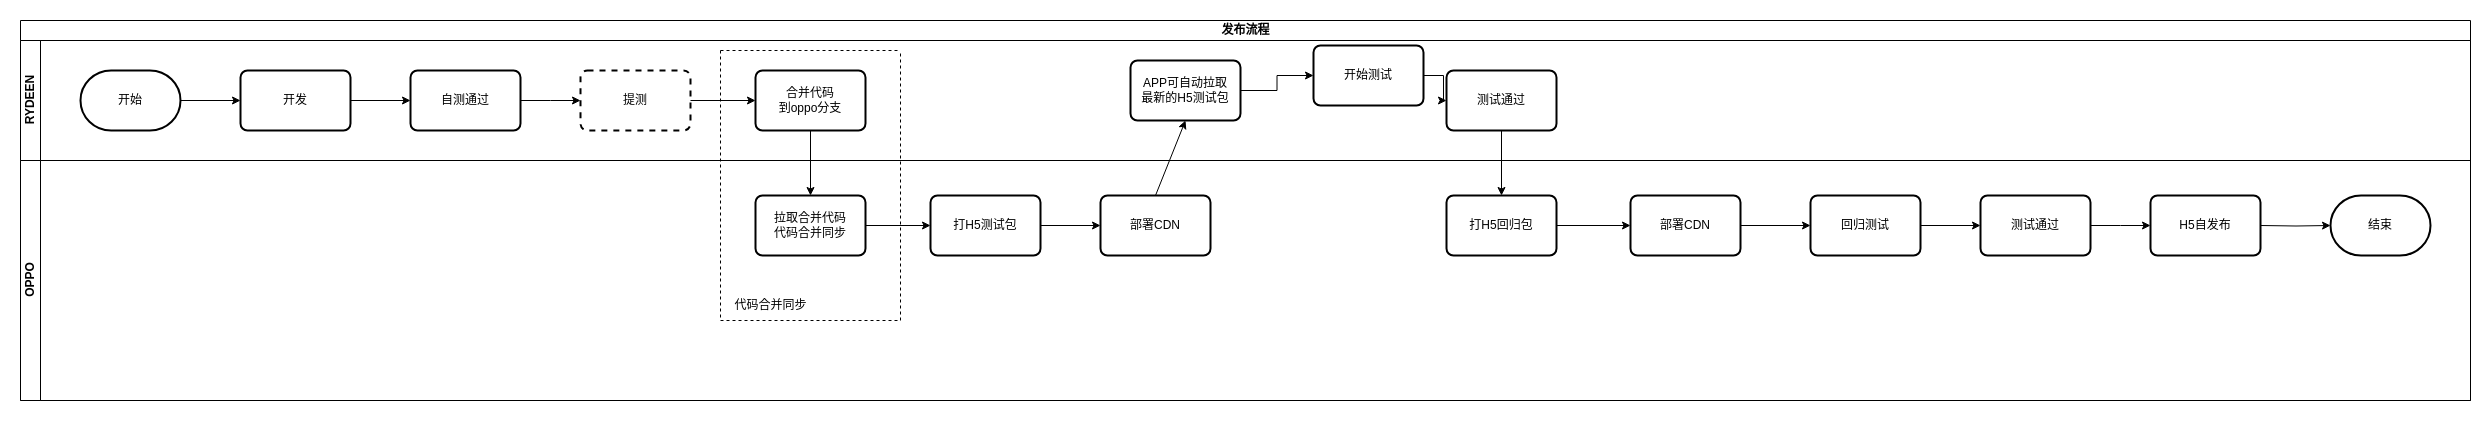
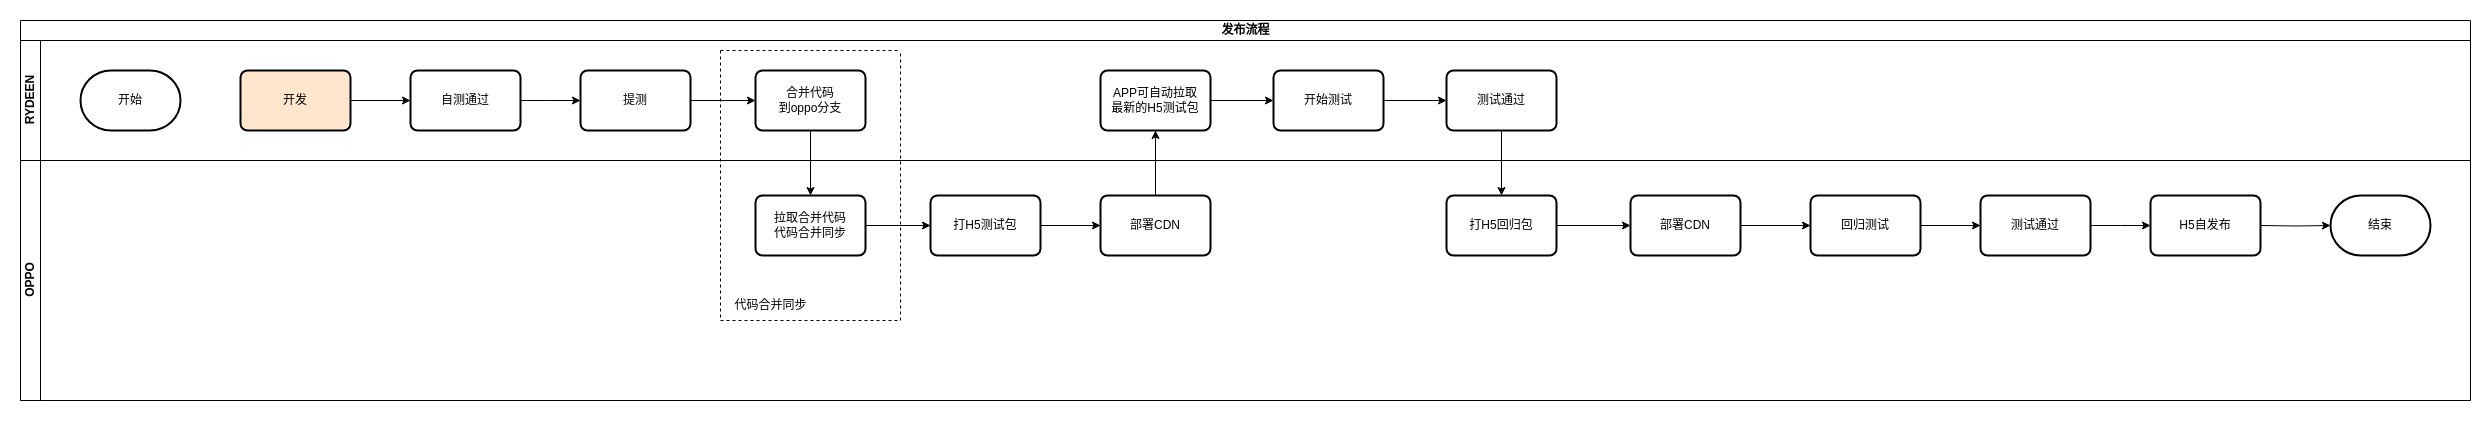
- <mxCell id="12" value="开始测试" style="rounded=1;whiteSpace=wrap;html=1;absoluteArcSize=1;arcSize=14;strokeWidth=2;" vertex="1" parent="3"><mxGeometry x="1293" y="5" width="110" height="60" as="geometry" /></mxCell>
+ <mxCell id="12" value="开始测试" style="rounded=1;whiteSpace=wrap;html=1;absoluteArcSize=1;arcSize=14;strokeWidth=2;" vertex="1" parent="3"><mxGeometry x="1253" y="30" width="110" height="60" as="geometry" /></mxCell>
- <mxCell id="15" value="APP可自动&lt;span style=&quot;background-color: initial;&quot;&gt;拉取&lt;/span&gt;&lt;div&gt;&lt;span style=&quot;background-color: initial;&quot;&gt;最新的H5测试包&lt;/span&gt;&lt;/div&gt;" style="rounded=1;whiteSpace=wrap;html=1;absoluteArcSize=1;arcSize=14;strokeWidth=2;" vertex="1" parent="3"><mxGeometry x="1110" y="20" width="110" height="60" as="geometry" /></mxCell>
+ <mxCell id="15" value="APP可自动&lt;span style=&quot;background-color: initial;&quot;&gt;拉取&lt;/span&gt;&lt;div&gt;&lt;span style=&quot;background-color: initial;&quot;&gt;最新的H5测试包&lt;/span&gt;&lt;/div&gt;" style="rounded=1;whiteSpace=wrap;html=1;absoluteArcSize=1;arcSize=14;strokeWidth=2;" vertex="1" parent="3"><mxGeometry x="1080" y="30" width="110" height="60" as="geometry" /></mxCell>
- <mxCell id="4" value="" style="edgeStyle=orthogonalEdgeStyle;rounded=0;orthogonalLoop=1;jettySize=auto;html=1;" edge="1" parent="3" source="5" target="7"><mxGeometry relative="1" as="geometry" /></mxCell>
- <mxCell id="7" value="开发" style="rounded=1;whiteSpace=wrap;html=1;absoluteArcSize=1;arcSize=14;strokeWidth=2;" vertex="1" parent="3"><mxGeometry x="220" y="30" width="110" height="60" as="geometry" /></mxCell>
+ <mxCell id="7" value="开发" style="rounded=1;whiteSpace=wrap;html=1;absoluteArcSize=1;arcSize=14;strokeWidth=2;fillColor=#ffe6cc;" vertex="1" parent="3"><mxGeometry x="220" y="30" width="110" height="60" as="geometry" /></mxCell>
- <mxCell id="10" value="提测" style="rounded=1;whiteSpace=wrap;html=1;absoluteArcSize=1;arcSize=14;strokeWidth=2;dashed=1;" vertex="1" parent="3"><mxGeometry x="560" y="30" width="110" height="60" as="geometry" /></mxCell>
+ <mxCell id="10" value="提测" style="rounded=1;whiteSpace=wrap;html=1;absoluteArcSize=1;arcSize=14;strokeWidth=2;" vertex="1" parent="3"><mxGeometry x="560" y="30" width="110" height="60" as="geometry" /></mxCell>
